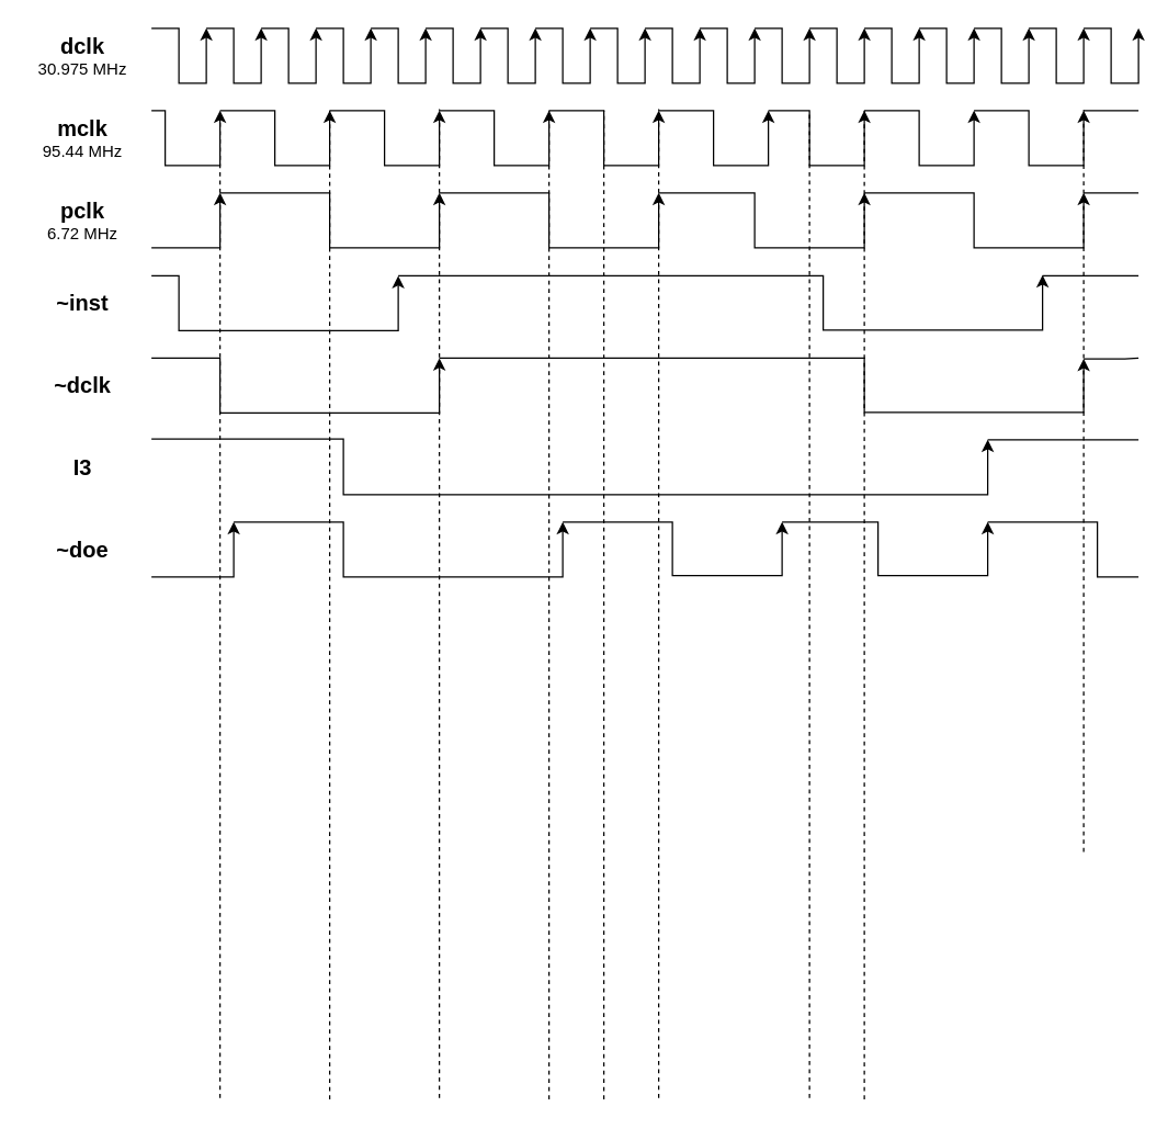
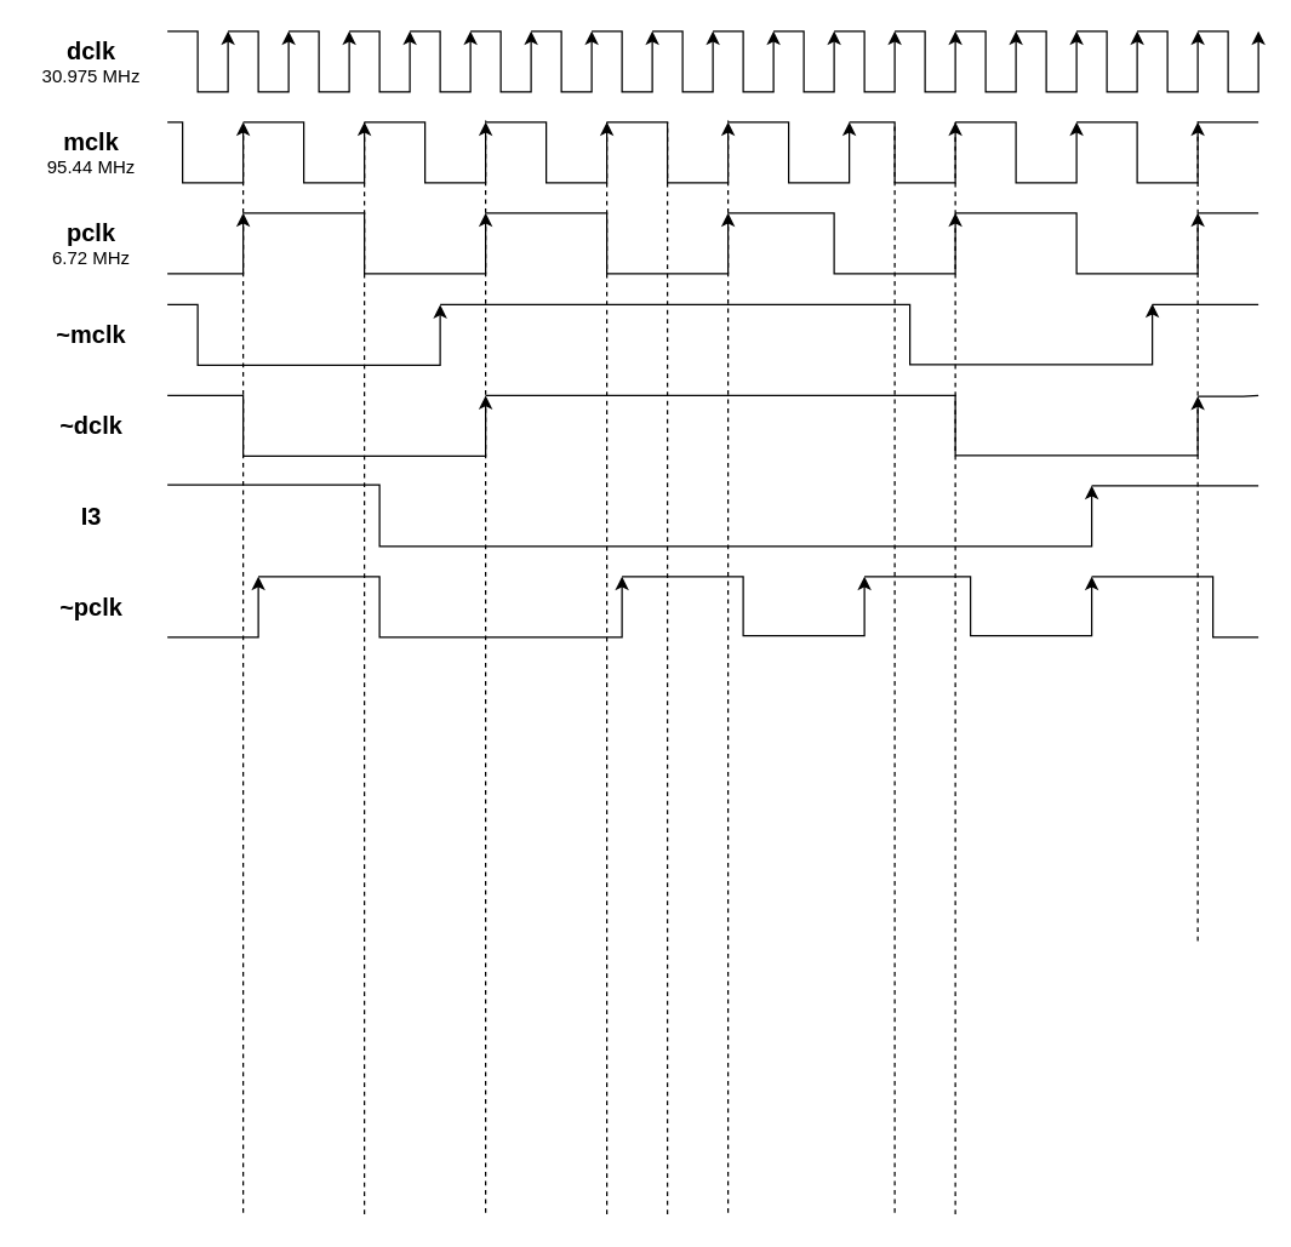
- <mxCell id="54" value="&lt;font&gt;&lt;span style=&quot;font-size: 16px&quot;&gt;&lt;b&gt;~inst&lt;/b&gt;&lt;/span&gt;&lt;br&gt;&lt;/font&gt;" style="text;html=1;strokeColor=none;fillColor=none;align=center;verticalAlign=middle;whiteSpace=wrap;rounded=0;" parent="1" vertex="1"><mxGeometry x="20" y="209.5" width="80" height="20" as="geometry" /></mxCell>
+ <mxCell id="54" value="&lt;font&gt;&lt;span style=&quot;font-size: 16px&quot;&gt;&lt;b&gt;~mclk&lt;/b&gt;&lt;/span&gt;&lt;br&gt;&lt;/font&gt;" style="text;html=1;strokeColor=none;fillColor=none;align=center;verticalAlign=middle;whiteSpace=wrap;rounded=0;" parent="1" vertex="1"><mxGeometry x="20" y="209.5" width="80" height="20" as="geometry" /></mxCell>
- <mxCell id="58" value="&lt;font&gt;&lt;span style=&quot;font-size: 16px&quot;&gt;&lt;b&gt;~doe&lt;/b&gt;&lt;/span&gt;&lt;br&gt;&lt;/font&gt;" style="text;html=1;strokeColor=none;fillColor=none;align=center;verticalAlign=middle;whiteSpace=wrap;rounded=0;" parent="1" vertex="1"><mxGeometry x="20" y="390" width="80" height="20" as="geometry" /></mxCell>
+ <mxCell id="58" value="&lt;font&gt;&lt;span style=&quot;font-size: 16px&quot;&gt;&lt;b&gt;~pclk&lt;/b&gt;&lt;/span&gt;&lt;br&gt;&lt;/font&gt;" style="text;html=1;strokeColor=none;fillColor=none;align=center;verticalAlign=middle;whiteSpace=wrap;rounded=0;" parent="1" vertex="1"><mxGeometry x="20" y="390" width="80" height="20" as="geometry" /></mxCell>
